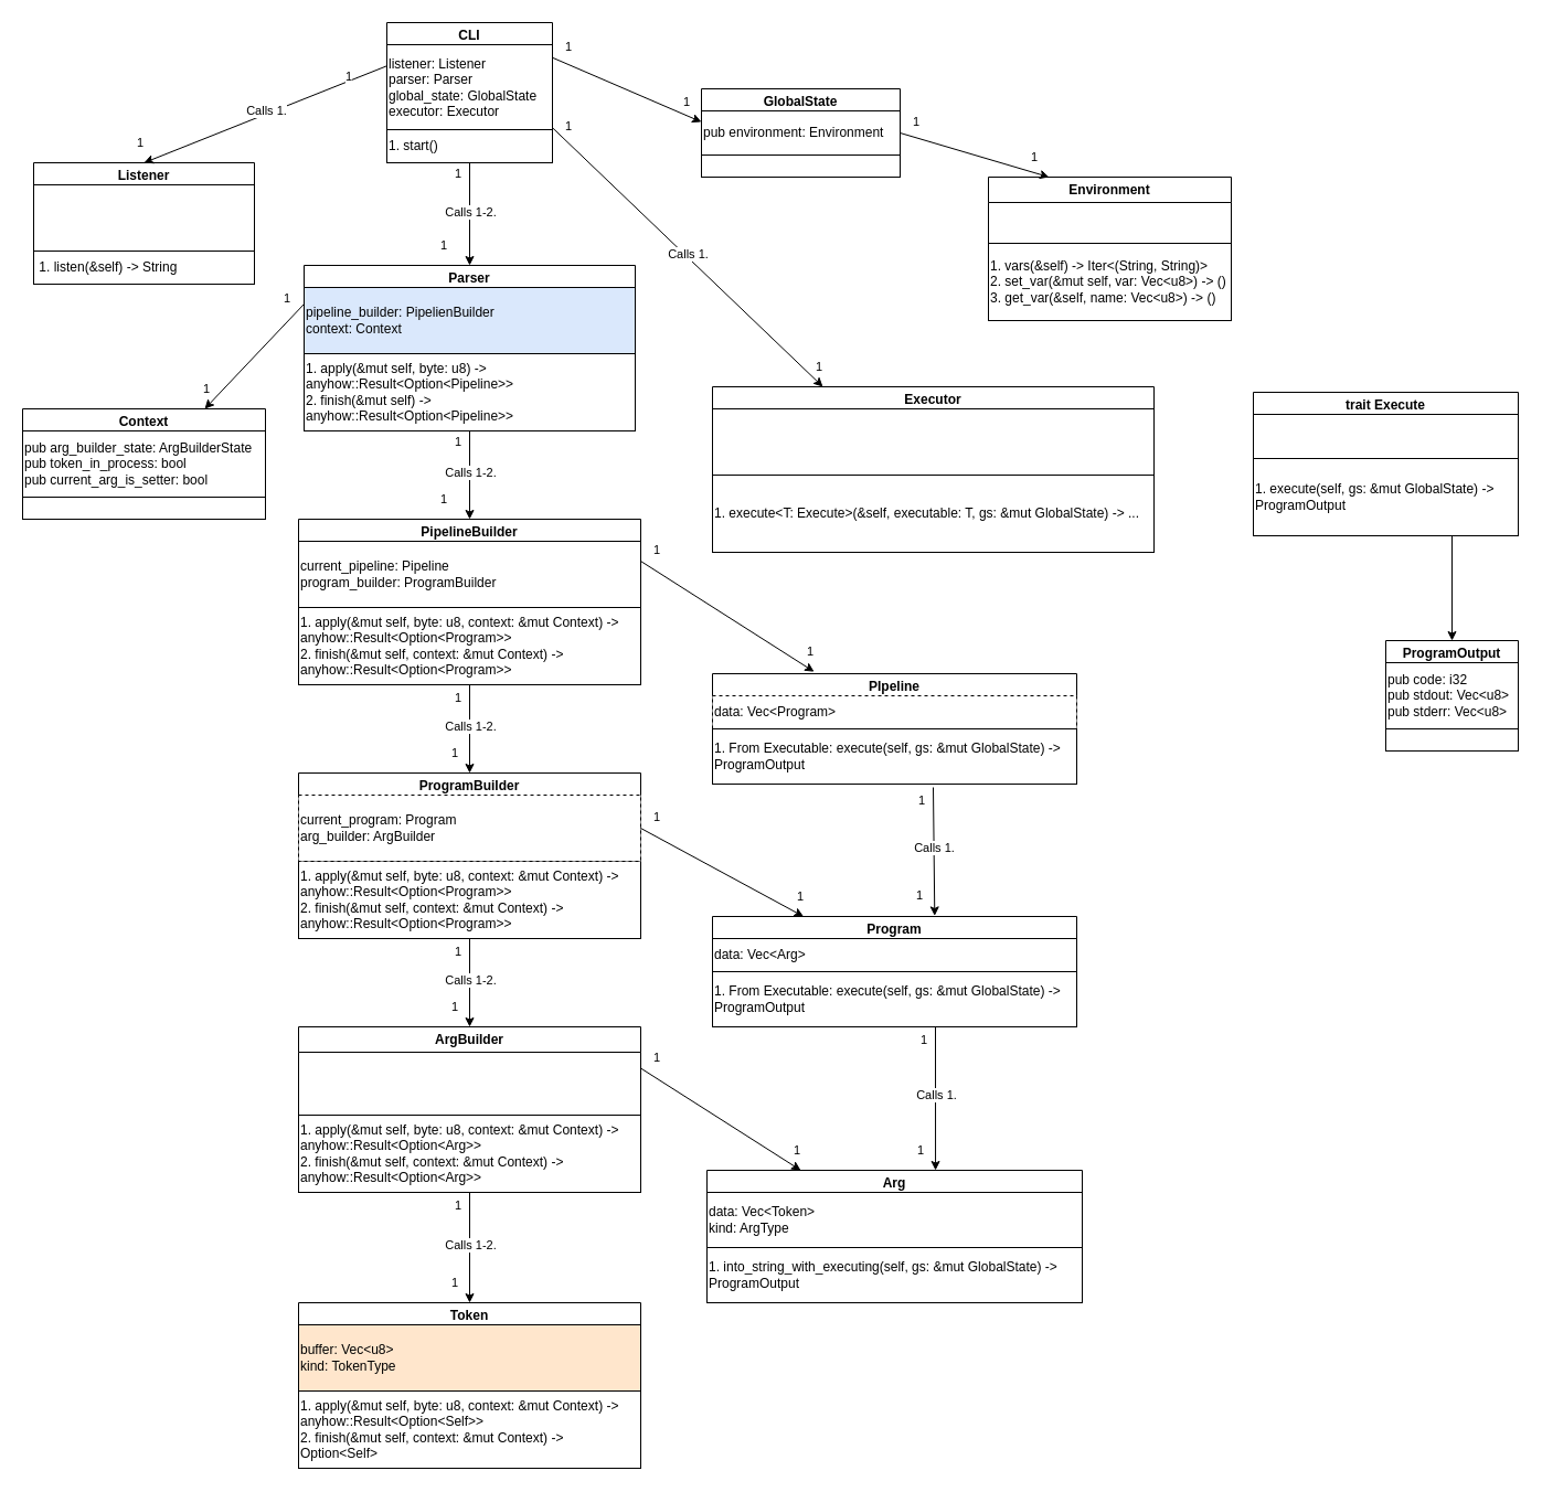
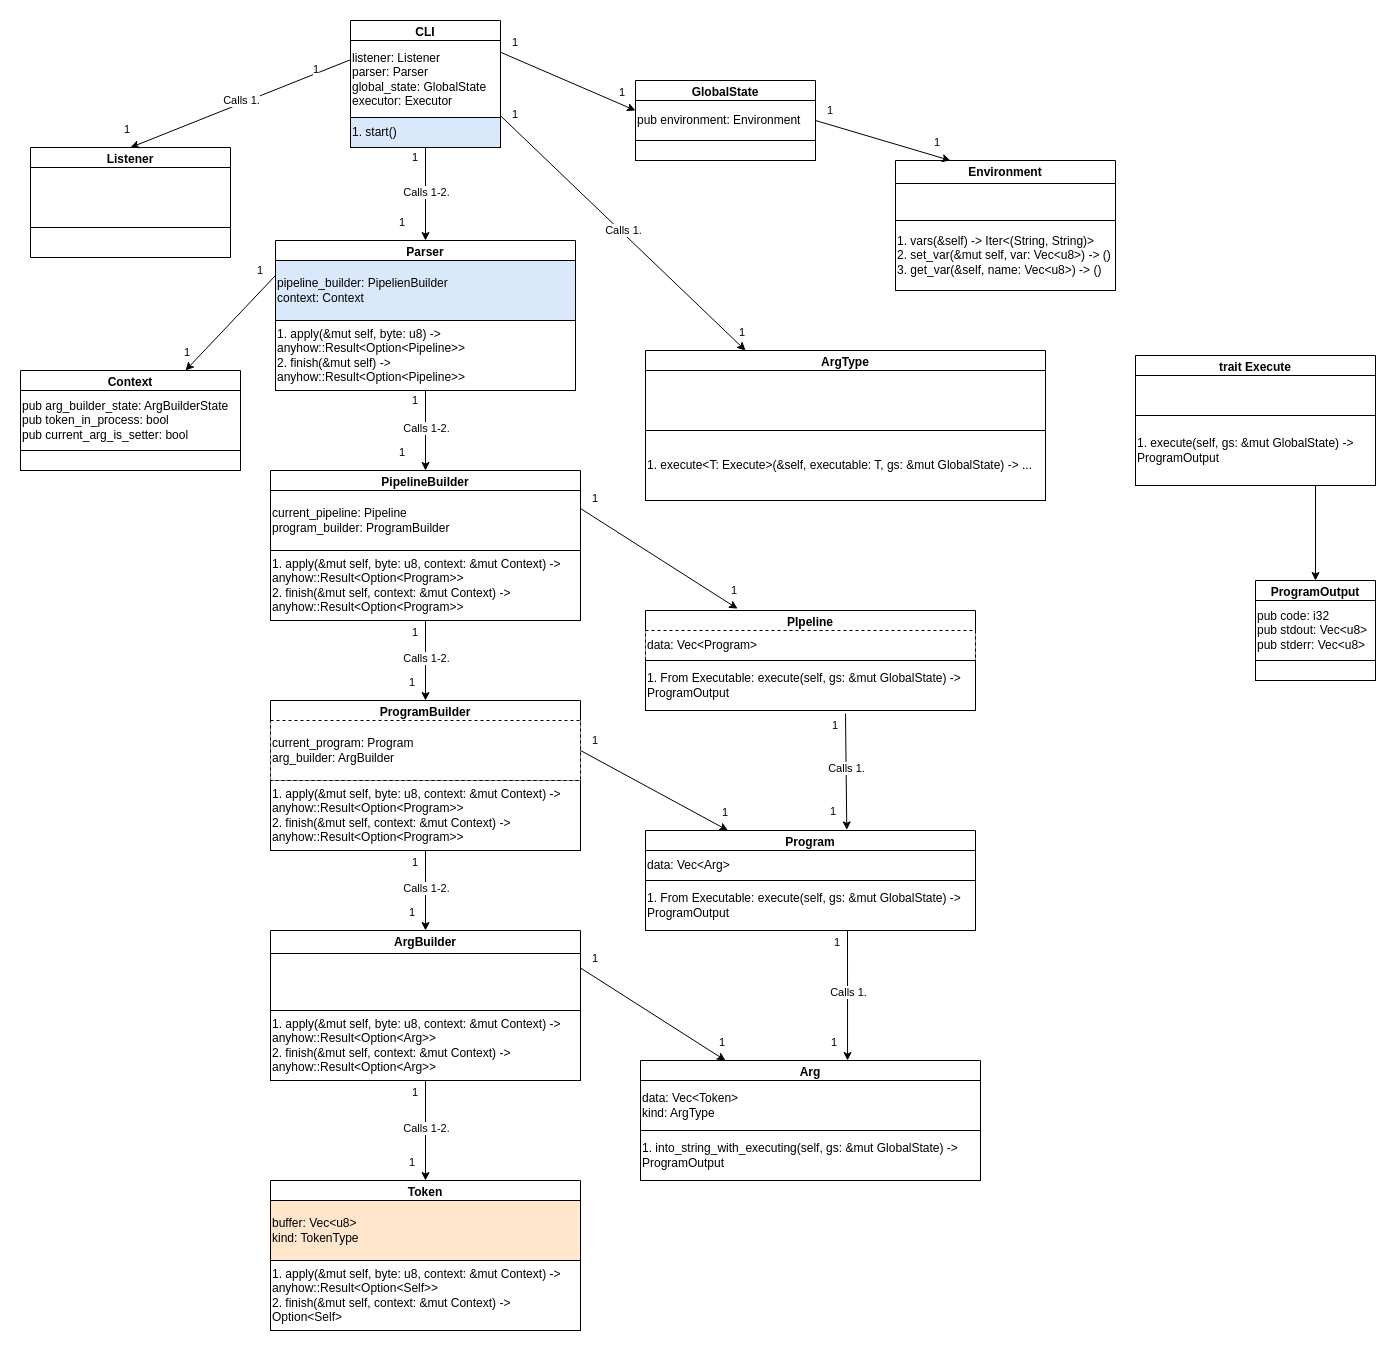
- <mxCell id="4" value="1. start()" style="whiteSpace=wrap;html=1;align=left;" parent="2" vertex="1"><mxGeometry y="97" width="150" height="30" as="geometry" /></mxCell>
+ <mxCell id="4" value="1. start()" style="whiteSpace=wrap;html=1;align=left;fillColor=#dae8fc;" parent="2" vertex="1"><mxGeometry y="97" width="150" height="30" as="geometry" /></mxCell>
- <mxCell id="7" value="&amp;nbsp;1. listen(&amp;amp;self) -&amp;gt; String" style="whiteSpace=wrap;html=1;align=left;" parent="5" vertex="1"><mxGeometry y="80" width="200" height="30" as="geometry" /></mxCell>
- <mxCell id="72" value="Executor" style="swimlane;whiteSpace=wrap;html=1;" vertex="1" parent="1"><mxGeometry x="645" y="350" width="400" height="150" as="geometry"><mxRectangle x="270" y="320" width="80" height="30" as="alternateBounds" /></mxGeometry></mxCell>
+ <mxCell id="72" value="ArgType" style="swimlane;whiteSpace=wrap;html=1;" vertex="1" parent="1"><mxGeometry x="645" y="350" width="400" height="150" as="geometry"><mxRectangle x="270" y="320" width="80" height="30" as="alternateBounds" /></mxGeometry></mxCell>
